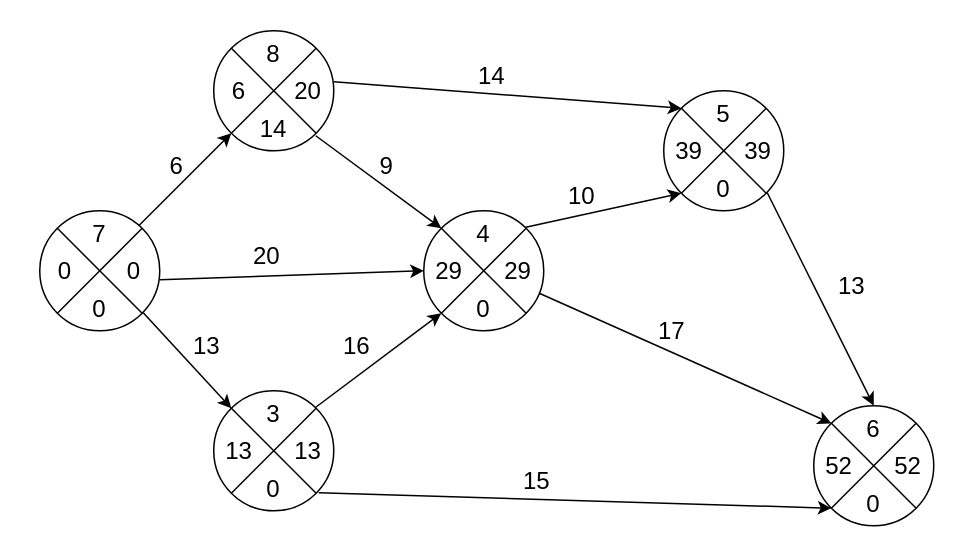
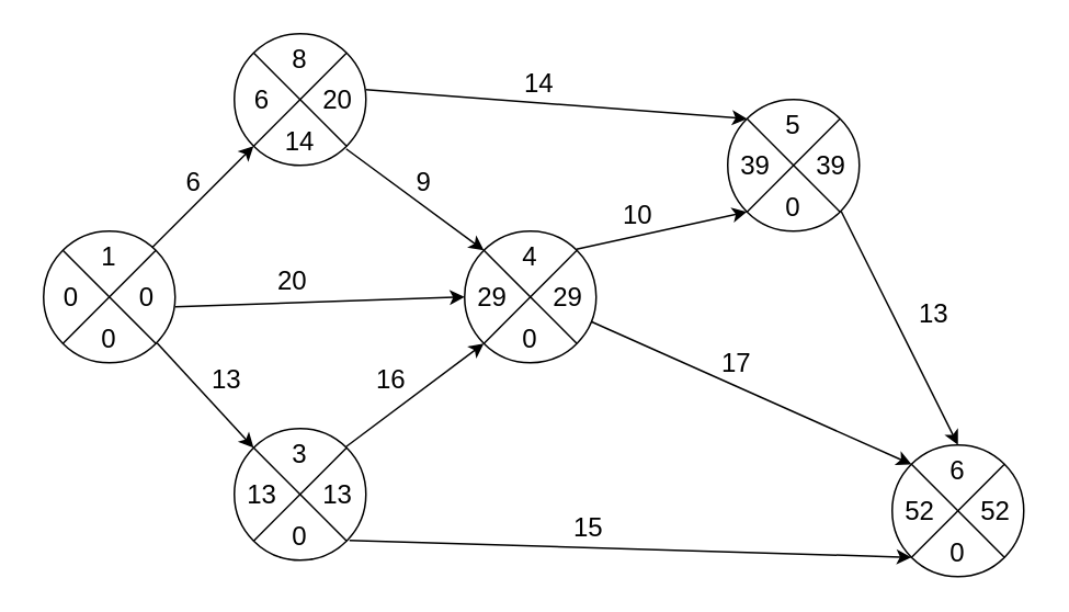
- <mxCell id="5" value="7" style="text;html=1;strokeColor=none;fillColor=none;align=center;verticalAlign=middle;whiteSpace=wrap;rounded=0;fontSize=16;" parent="1" vertex="1"><mxGeometry x="43" y="140" width="46" height="30" as="geometry" /></mxCell>
+ <mxCell id="5" value="1" style="text;html=1;strokeColor=none;fillColor=none;align=center;verticalAlign=middle;whiteSpace=wrap;rounded=0;fontSize=16;" parent="1" vertex="1"><mxGeometry x="43" y="140" width="46" height="30" as="geometry" /></mxCell>
